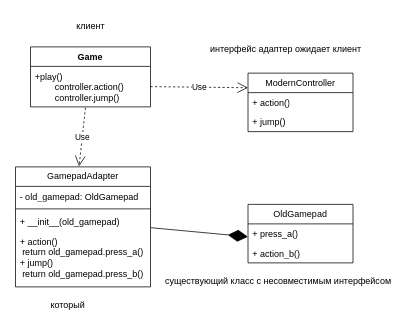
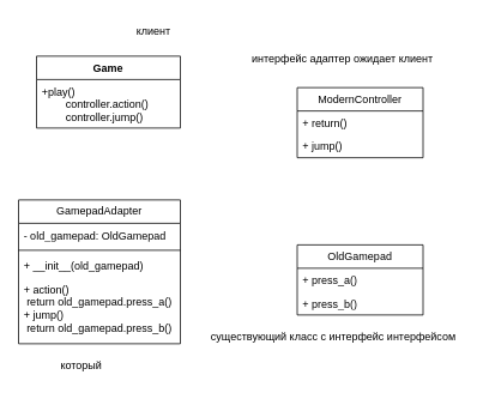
- <mxCell id="20" value="клиент" style="text;html=1;align=center;verticalAlign=middle;resizable=0;points=[];autosize=1;strokeColor=none;fillColor=none;" vertex="1" parent="1"><mxGeometry x="90" y="20" width="60" height="30" as="geometry" /></mxCell>
+ <mxCell id="20" value="клиент" style="text;html=1;align=center;verticalAlign=middle;resizable=0;points=[];autosize=1;strokeColor=none;fillColor=none;" vertex="1" parent="1"><mxGeometry x="140" y="20" width="60" height="30" as="geometry" /></mxCell>
- <mxCell id="16" value="Use" style="endArrow=open;endSize=12;dashed=1;html=1;rounded=0;exitX=1;exitY=0.5;exitDx=0;exitDy=0;entryX=0;entryY=0.25;entryDx=0;entryDy=0;" edge="1" parent="1" source="9" target="5"><mxGeometry width="160" relative="1" as="geometry"><mxPoint x="238" y="102" as="sourcePoint" /><mxPoint x="230" y="180" as="targetPoint" /></mxGeometry></mxCell>
- <mxCell id="6" value="+ action()" style="text;strokeColor=none;fillColor=none;align=left;verticalAlign=top;spacingLeft=4;spacingRight=4;overflow=hidden;rotatable=0;points=[[0,0.5],[1,0.5]];portConstraint=eastwest;whiteSpace=wrap;html=1;" vertex="1" parent="5"><mxGeometry y="26" width="140" height="26" as="geometry" /></mxCell>
+ <mxCell id="6" value="+ return()" style="text;strokeColor=none;fillColor=none;align=left;verticalAlign=top;spacingLeft=4;spacingRight=4;overflow=hidden;rotatable=0;points=[[0,0.5],[1,0.5]];portConstraint=eastwest;whiteSpace=wrap;html=1;" vertex="1" parent="5"><mxGeometry y="26" width="140" height="26" as="geometry" /></mxCell>
- <mxCell id="15" value="Use" style="endArrow=open;endSize=12;dashed=1;html=1;rounded=0;exitX=0.458;exitY=1.021;exitDx=0;exitDy=0;exitPerimeter=0;entryX=0.471;entryY=-0.004;entryDx=0;entryDy=0;entryPerimeter=0;" edge="1" parent="1" source="9" target="10"><mxGeometry width="160" relative="1" as="geometry"><mxPoint x="160" y="182" as="sourcePoint" /><mxPoint x="320" y="182" as="targetPoint" /></mxGeometry></mxCell>
- <mxCell id="17" value="" style="endArrow=diamondThin;endFill=1;endSize=24;html=1;rounded=0;exitX=1.004;exitY=0.813;exitDx=0;exitDy=0;exitPerimeter=0;entryX=-0.001;entryY=0.659;entryDx=0;entryDy=0;entryPerimeter=0;" edge="1" parent="1" source="13" target="3"><mxGeometry width="160" relative="1" as="geometry"><mxPoint x="210" y="232" as="sourcePoint" /><mxPoint x="400" y="202" as="targetPoint" /></mxGeometry></mxCell>
- <mxCell id="4" value="+ action_b()" style="text;strokeColor=none;fillColor=none;align=left;verticalAlign=top;spacingLeft=4;spacingRight=4;overflow=hidden;rotatable=0;points=[[0,0.5],[1,0.5]];portConstraint=eastwest;whiteSpace=wrap;html=1;" vertex="1" parent="2"><mxGeometry y="52" width="140" height="26" as="geometry" /></mxCell>
+ <mxCell id="4" value="+ press_b()" style="text;strokeColor=none;fillColor=none;align=left;verticalAlign=top;spacingLeft=4;spacingRight=4;overflow=hidden;rotatable=0;points=[[0,0.5],[1,0.5]];portConstraint=eastwest;whiteSpace=wrap;html=1;" vertex="1" parent="2"><mxGeometry y="52" width="140" height="26" as="geometry" /></mxCell>
- <mxCell id="19" value="существующий класс с несовместимым интерфейсом" style="text;html=1;align=center;verticalAlign=middle;resizable=0;points=[];autosize=1;strokeColor=none;fillColor=none;" vertex="1" parent="1"><mxGeometry x="225" y="360" width="290" height="30" as="geometry" /></mxCell>
+ <mxCell id="19" value="существующий класс с интерфейс интерфейсом" style="text;html=1;align=center;verticalAlign=middle;resizable=0;points=[];autosize=1;strokeColor=none;fillColor=none;" vertex="1" parent="1"><mxGeometry x="225" y="360" width="290" height="30" as="geometry" /></mxCell>
